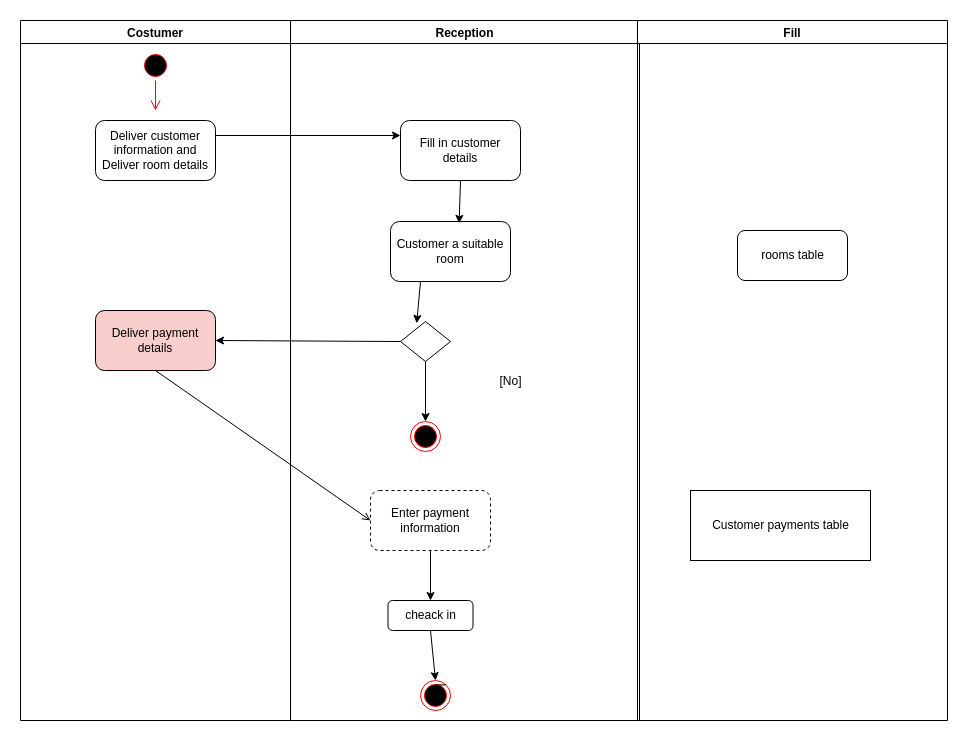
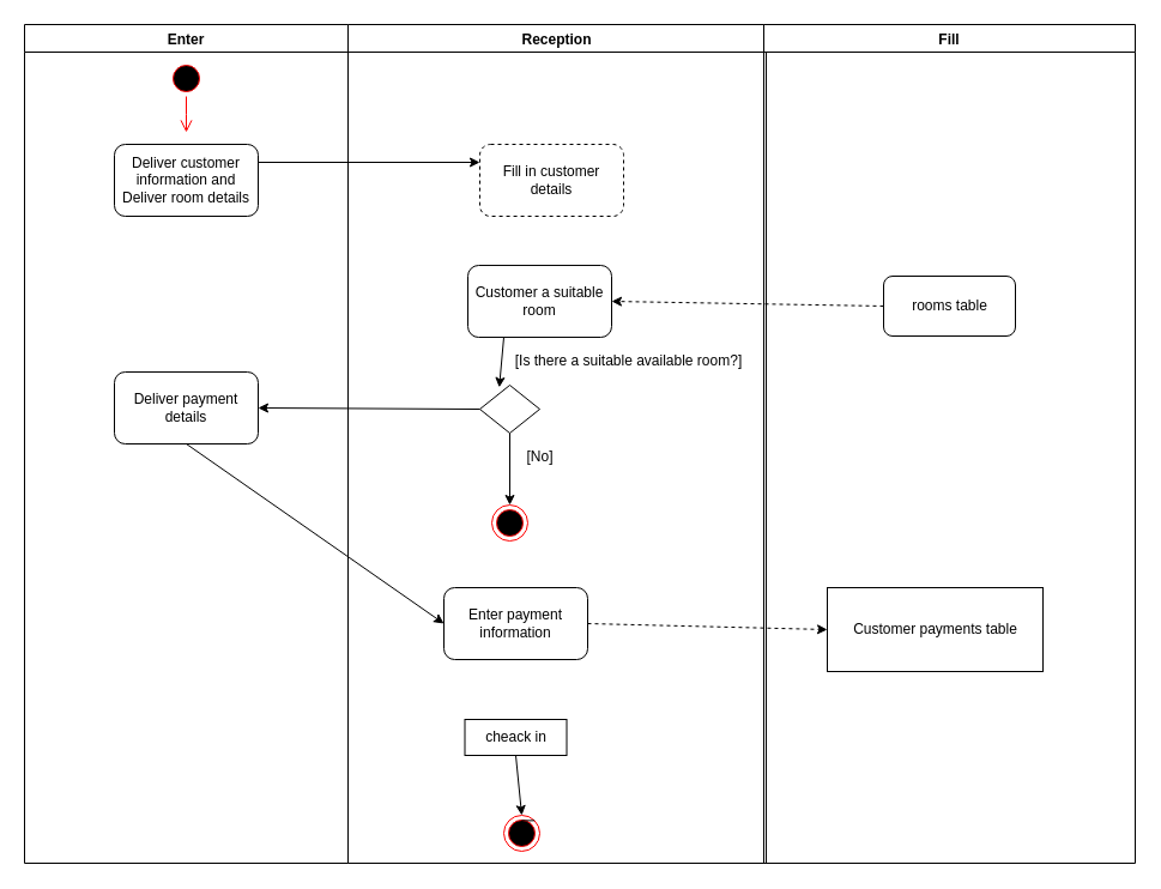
- <mxCell id="2" value="Costumer" style="swimlane;" vertex="1" parent="1"><mxGeometry x="20" y="20" width="270" height="700" as="geometry" /></mxCell>
+ <mxCell id="2" value="Enter" style="swimlane;" vertex="1" parent="1"><mxGeometry x="20" y="20" width="270" height="700" as="geometry" /></mxCell>
- <mxCell id="8" value="Fill in customer details" style="rounded=1;whiteSpace=wrap;html=1;" vertex="1" parent="7"><mxGeometry x="110" y="100" width="120" height="60" as="geometry" /></mxCell>
+ <mxCell id="8" value="Fill in customer details" style="rounded=1;whiteSpace=wrap;html=1;dashed=1;" vertex="1" parent="7"><mxGeometry x="110" y="100" width="120" height="60" as="geometry" /></mxCell>
- <mxCell id="14" value="" style="endArrow=classic;html=1;rounded=0;fontSize=12;exitX=0.5;exitY=1;exitDx=0;exitDy=0;entryX=0.572;entryY=0.03;entryDx=0;entryDy=0;entryPerimeter=0;" edge="1" parent="7" source="8" target="9"><mxGeometry width="50" height="50" relative="1" as="geometry"><mxPoint x="167.8" y="190.0" as="sourcePoint" /><mxPoint x="-60" y="201.02" as="targetPoint" /></mxGeometry></mxCell>
+ <mxCell id="30" value="" style="endArrow=classic;html=1;rounded=0;fontSize=12;exitX=0;exitY=0.5;exitDx=0;exitDy=0;dashed=1;entryX=1;entryY=0.5;entryDx=0;entryDy=0;" edge="1" parent="1" source="23" target="9"><mxGeometry width="50" height="50" relative="1" as="geometry"><mxPoint x="640" y="230" as="sourcePoint" /><mxPoint x="530" y="220" as="targetPoint" /></mxGeometry></mxCell>
+ <mxCell id="11" value="[Is there a suitable available room?]" style="text;html=1;align=center;verticalAlign=middle;resizable=0;points=[];autosize=1;strokeColor=none;fillColor=none;fontSize=12;" vertex="1" parent="7"><mxGeometry x="129" y="271.02" width="210" height="20" as="geometry" /></mxCell>
- <mxCell id="6" value="Deliver payment details" style="rounded=1;whiteSpace=wrap;html=1;fillColor=#f8cecc;" vertex="1" parent="2"><mxGeometry x="75" y="290" width="120" height="60" as="geometry" /></mxCell>
+ <mxCell id="6" value="Deliver payment details" style="rounded=1;whiteSpace=wrap;html=1;" vertex="1" parent="2"><mxGeometry x="75" y="290" width="120" height="60" as="geometry" /></mxCell>
- <mxCell id="28" value="[No]" style="text;html=1;align=center;verticalAlign=middle;resizable=0;points=[];autosize=1;strokeColor=none;fillColor=none;fontSize=12;" vertex="1" parent="1"><mxGeometry x="490" y="371.02" width="40" height="20" as="geometry" /></mxCell>
+ <mxCell id="28" value="[No]" style="text;html=1;align=center;verticalAlign=middle;resizable=0;points=[];autosize=1;strokeColor=none;fillColor=none;fontSize=12;" vertex="1" parent="1"><mxGeometry x="430" y="371.02" width="40" height="20" as="geometry" /></mxCell>
- <mxCell id="27" value="" style="endArrow=open;html=1;rounded=0;fontSize=12;exitX=0.5;exitY=1;exitDx=0;exitDy=0;entryX=0;entryY=0.5;entryDx=0;entryDy=0;" edge="1" parent="1" source="6" target="13"><mxGeometry width="50" height="50" relative="1" as="geometry"><mxPoint x="170" y="500" as="sourcePoint" /><mxPoint x="220" y="450" as="targetPoint" /></mxGeometry></mxCell>
+ <mxCell id="27" value="" style="endArrow=classic;html=1;rounded=0;fontSize=12;exitX=0.5;exitY=1;exitDx=0;exitDy=0;entryX=0;entryY=0.5;entryDx=0;entryDy=0;" edge="1" parent="1" source="6" target="13"><mxGeometry width="50" height="50" relative="1" as="geometry"><mxPoint x="170" y="500" as="sourcePoint" /><mxPoint x="220" y="450" as="targetPoint" /></mxGeometry></mxCell>
- <mxCell id="13" value="Enter payment information" style="rounded=1;whiteSpace=wrap;html=1;fontSize=12;dashed=1;" vertex="1" parent="7"><mxGeometry x="80" y="470" width="120" height="60" as="geometry" /></mxCell>
+ <mxCell id="13" value="Enter payment information" style="rounded=1;whiteSpace=wrap;html=1;fontSize=12;" vertex="1" parent="7"><mxGeometry x="80" y="470" width="120" height="60" as="geometry" /></mxCell>
+ <mxCell id="29" value="" style="endArrow=classic;html=1;rounded=0;fontSize=12;exitX=1;exitY=0.5;exitDx=0;exitDy=0;entryX=0;entryY=0.5;entryDx=0;entryDy=0;dashed=1;" edge="1" parent="1" source="13" target="24"><mxGeometry width="50" height="50" relative="1" as="geometry"><mxPoint x="580" y="650" as="sourcePoint" /><mxPoint x="630" y="600" as="targetPoint" /></mxGeometry></mxCell>
- <mxCell id="18" value="" style="endArrow=classic;html=1;rounded=0;fontSize=12;exitX=0.5;exitY=1;exitDx=0;exitDy=0;entryX=0.5;entryY=0;entryDx=0;entryDy=0;" edge="1" parent="7" source="13" target="17"><mxGeometry width="50" height="50" relative="1" as="geometry"><mxPoint x="120" y="600" as="sourcePoint" /><mxPoint x="170" y="550" as="targetPoint" /></mxGeometry></mxCell>
- <mxCell id="17" value="cheack in" style="rounded=1;whiteSpace=wrap;html=1;" vertex="1" parent="7"><mxGeometry x="97.5" y="580" width="85" height="30" as="geometry" /></mxCell>
+ <mxCell id="17" value="cheack in" style="whiteSpace=wrap;html=1;rounded=0;" vertex="1" parent="7"><mxGeometry x="97.5" y="580" width="85" height="30" as="geometry" /></mxCell>
